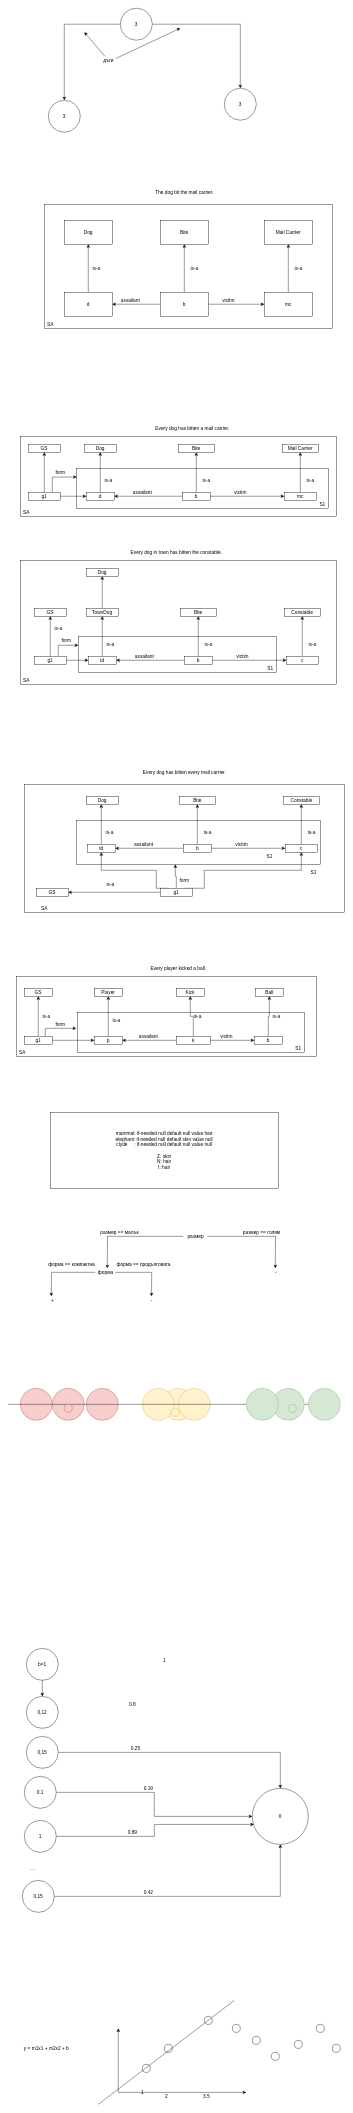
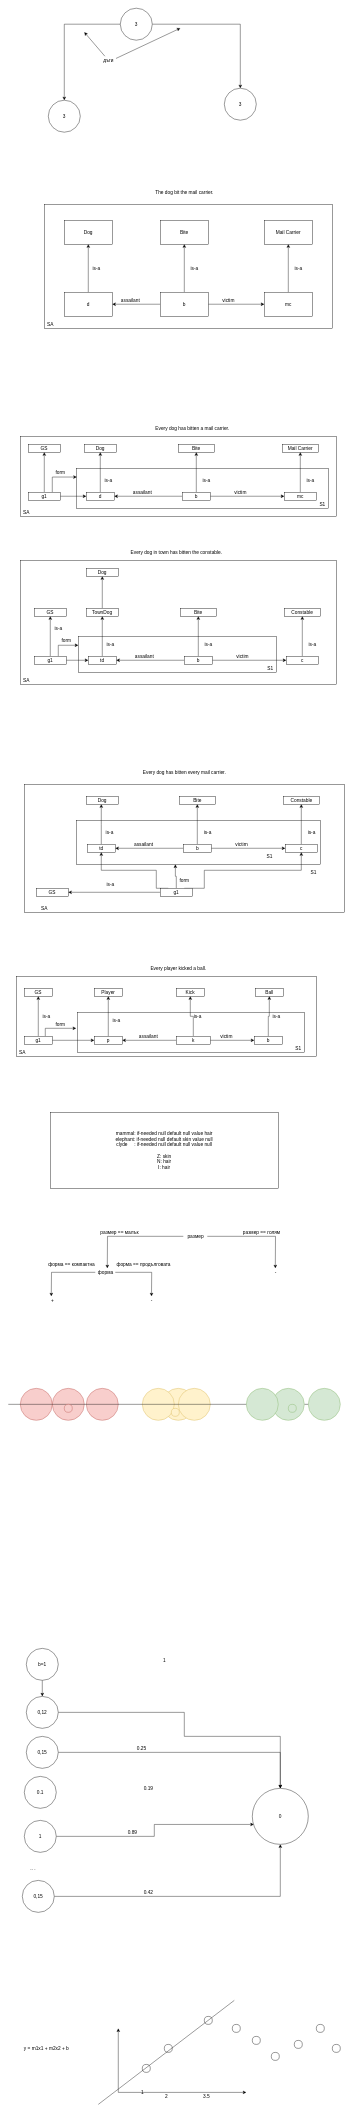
- <mxCell id="201" value="0.8" style="text;html=1;align=center;verticalAlign=middle;resizable=0;points=[];autosize=1;strokeColor=none;fillColor=none;" vertex="1" parent="1"><mxGeometry x="315" y="4250" width="30" height="20" as="geometry" /></mxCell>
+ <mxCell id="181" style="edgeStyle=orthogonalEdgeStyle;rounded=0;orthogonalLoop=1;jettySize=auto;html=1;" edge="1" parent="1" source="182" target="190"><mxGeometry relative="1" as="geometry"><Array as="points"><mxPoint x="460" y="4280" /><mxPoint x="460" y="4340" /><mxPoint x="700" y="4340" /></Array></mxGeometry></mxCell>
- <mxCell id="202" value="0.25" style="text;html=1;align=center;verticalAlign=middle;resizable=0;points=[];autosize=1;strokeColor=none;fillColor=none;" vertex="1" parent="1"><mxGeometry x="317.5" y="4360" width="40" height="20" as="geometry" /></mxCell>
+ <mxCell id="202" value="0.25" style="text;html=1;align=center;verticalAlign=middle;resizable=0;points=[];autosize=1;strokeColor=none;fillColor=none;" vertex="1" parent="1"><mxGeometry x="332.5" y="4360" width="40" height="20" as="geometry" /></mxCell>
- <mxCell id="185" style="edgeStyle=orthogonalEdgeStyle;rounded=0;orthogonalLoop=1;jettySize=auto;html=1;" edge="1" parent="1" source="186" target="190"><mxGeometry relative="1" as="geometry" /></mxCell>
